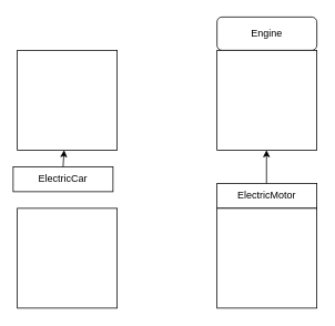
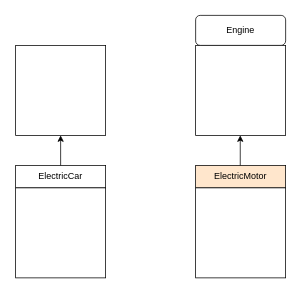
- <mxCell id="5" value="ElectricCar" style="rounded=0;whiteSpace=wrap;html=1;" vertex="1" parent="1"><mxGeometry x="15" y="200" width="120" height="30" as="geometry" /></mxCell>
+ <mxCell id="5" value="ElectricCar" style="rounded=0;whiteSpace=wrap;html=1;" vertex="1" parent="1"><mxGeometry x="20" y="220" width="120" height="30" as="geometry" /></mxCell>
- <mxCell id="6" value="ElectricMotor" style="rounded=0;whiteSpace=wrap;html=1;" vertex="1" parent="1"><mxGeometry x="260" y="220" width="120" height="30" as="geometry" /></mxCell>
+ <mxCell id="6" value="ElectricMotor" style="rounded=0;whiteSpace=wrap;html=1;fillColor=#ffe6cc;" vertex="1" parent="1"><mxGeometry x="260" y="220" width="120" height="30" as="geometry" /></mxCell>
